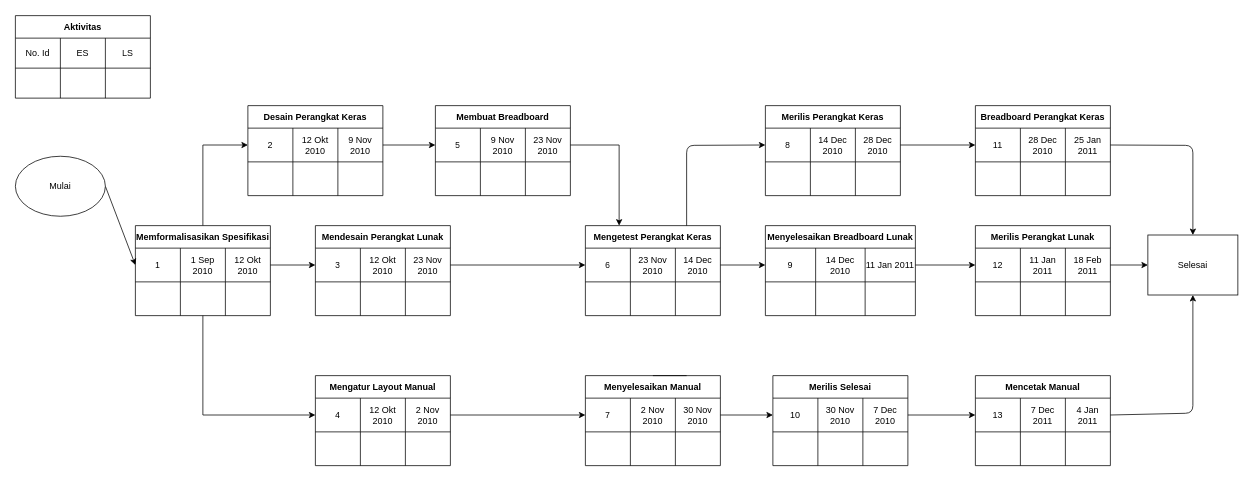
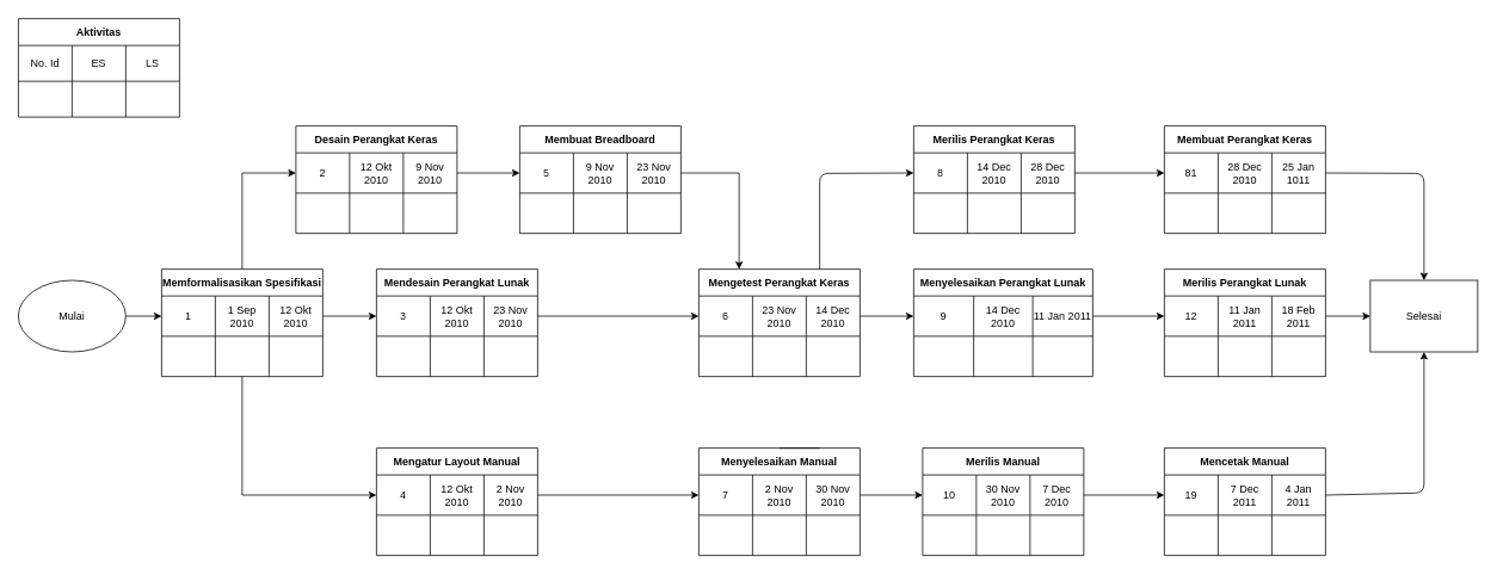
- <mxCell id="113" value="Breadboard Perangkat Keras" style="shape=table;html=1;whiteSpace=wrap;startSize=30;container=1;collapsible=0;childLayout=tableLayout;fontStyle=1;align=center;" parent="1" vertex="1"><mxGeometry x="1300" y="140" width="180" height="120" as="geometry" /></mxCell>
+ <mxCell id="113" value="Membuat Perangkat Keras" style="shape=table;html=1;whiteSpace=wrap;startSize=30;container=1;collapsible=0;childLayout=tableLayout;fontStyle=1;align=center;" parent="1" vertex="1"><mxGeometry x="1300" y="140" width="180" height="120" as="geometry" /></mxCell>
- <mxCell id="115" value="11" style="shape=partialRectangle;html=1;whiteSpace=wrap;connectable=0;fillColor=none;top=0;left=0;bottom=0;right=0;overflow=hidden;" parent="114" vertex="1"><mxGeometry width="60" height="45" as="geometry" /></mxCell>
+ <mxCell id="115" value="81" style="shape=partialRectangle;html=1;whiteSpace=wrap;connectable=0;fillColor=none;top=0;left=0;bottom=0;right=0;overflow=hidden;" parent="114" vertex="1"><mxGeometry width="60" height="45" as="geometry" /></mxCell>
- <mxCell id="117" value="25 Jan 2011" style="shape=partialRectangle;html=1;whiteSpace=wrap;connectable=0;fillColor=none;top=0;left=0;bottom=0;right=0;overflow=hidden;" parent="114" vertex="1"><mxGeometry x="120" width="60" height="45" as="geometry" /></mxCell>
+ <mxCell id="117" value="25 Jan 1011" style="shape=partialRectangle;html=1;whiteSpace=wrap;connectable=0;fillColor=none;top=0;left=0;bottom=0;right=0;overflow=hidden;" parent="114" vertex="1"><mxGeometry x="120" width="60" height="45" as="geometry" /></mxCell>
- <mxCell id="147" value="Mulai" style="ellipse;whiteSpace=wrap;html=1;" parent="1" vertex="1"><mxGeometry x="20" y="207.5" width="120" height="80" as="geometry" /></mxCell>
+ <mxCell id="147" value="Mulai" style="ellipse;whiteSpace=wrap;html=1;" parent="1" vertex="1"><mxGeometry y="312.5" width="120" height="80" as="geometry" x="20" /></mxCell>
- <mxCell id="104" value="Menyelesaikan Breadboard Lunak" style="shape=table;html=1;whiteSpace=wrap;startSize=30;container=1;collapsible=0;childLayout=tableLayout;fontStyle=1;align=center;" parent="1" vertex="1"><mxGeometry x="1020" y="300" width="200" height="120" as="geometry" /></mxCell>
+ <mxCell id="104" value="Menyelesaikan Perangkat Lunak" style="shape=table;html=1;whiteSpace=wrap;startSize=30;container=1;collapsible=0;childLayout=tableLayout;fontStyle=1;align=center;" parent="1" vertex="1"><mxGeometry x="1020" y="300" width="200" height="120" as="geometry" /></mxCell>
- <mxCell id="95" value="Merilis Selesai" style="shape=table;html=1;whiteSpace=wrap;startSize=30;container=1;collapsible=0;childLayout=tableLayout;fontStyle=1;align=center;" parent="1" vertex="1"><mxGeometry x="1030" y="500" width="180" height="120" as="geometry" /></mxCell>
+ <mxCell id="95" value="Merilis Manual" style="shape=table;html=1;whiteSpace=wrap;startSize=30;container=1;collapsible=0;childLayout=tableLayout;fontStyle=1;align=center;" parent="1" vertex="1"><mxGeometry x="1030" y="500" width="180" height="120" as="geometry" /></mxCell>
- <mxCell id="124" value="13" style="shape=partialRectangle;html=1;whiteSpace=wrap;connectable=0;fillColor=none;top=0;left=0;bottom=0;right=0;overflow=hidden;" parent="123" vertex="1"><mxGeometry width="60" height="45" as="geometry" /></mxCell>
+ <mxCell id="124" value="19" style="shape=partialRectangle;html=1;whiteSpace=wrap;connectable=0;fillColor=none;top=0;left=0;bottom=0;right=0;overflow=hidden;" parent="123" vertex="1"><mxGeometry width="60" height="45" as="geometry" /></mxCell>
